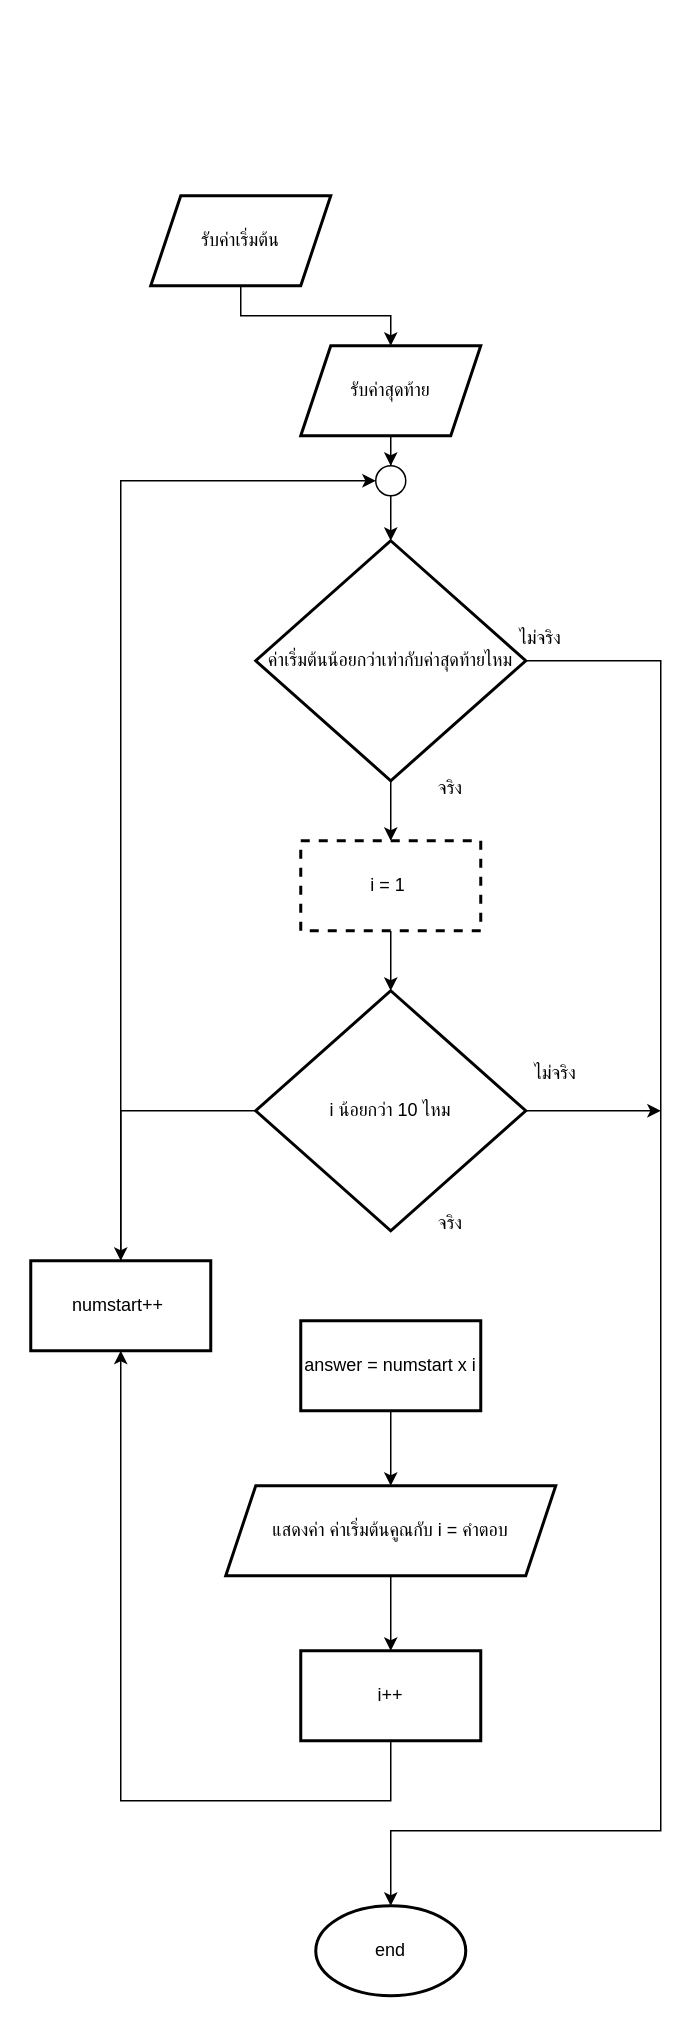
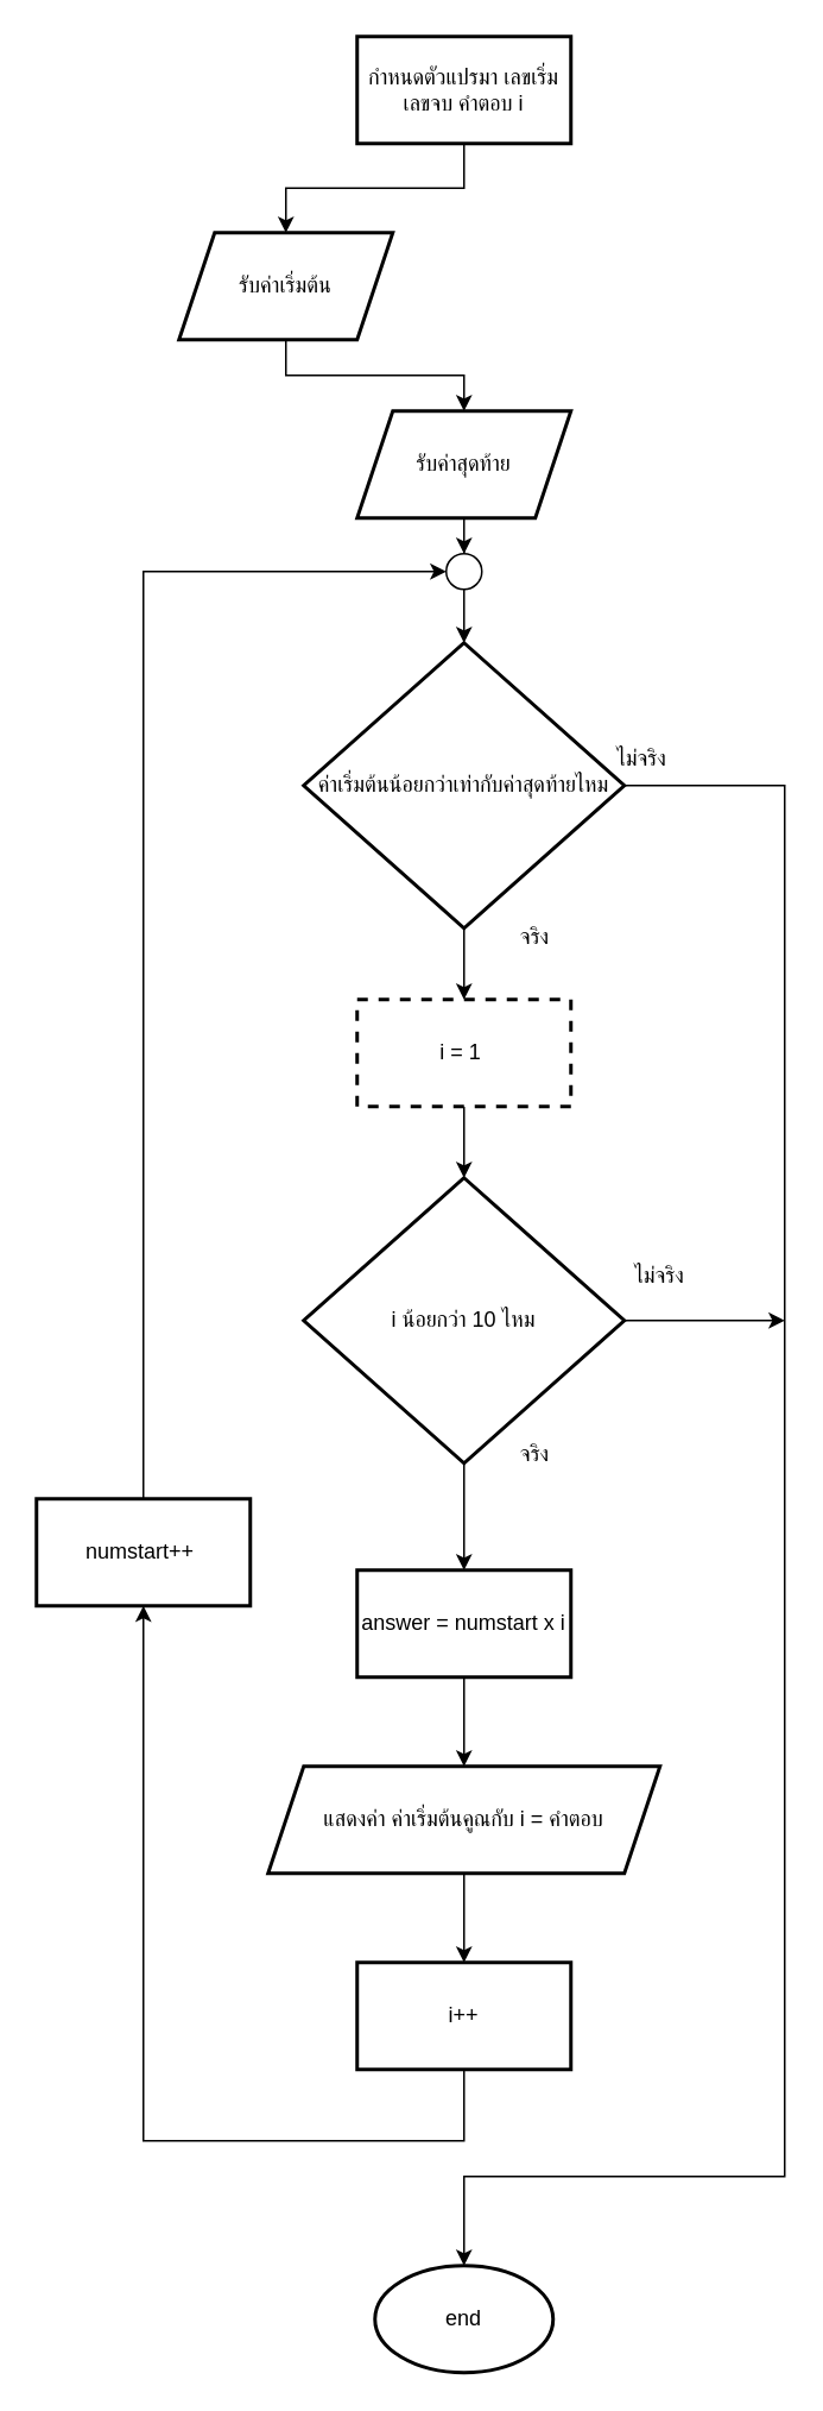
+ <mxCell id="3" value="กำหนดตัวแปรมา เลขเริ่ม เลขจบ คำตอบ i" style="whiteSpace=wrap;html=1;strokeWidth=2;" vertex="1" parent="1"><mxGeometry x="200" y="20" width="120" height="60" as="geometry" /></mxCell>
+ <mxCell id="2" value="" style="edgeStyle=orthogonalEdgeStyle;rounded=0;orthogonalLoop=1;jettySize=auto;html=1;" edge="1" parent="1" source="3" target="5"><mxGeometry relative="1" as="geometry" /></mxCell>
- <mxCell id="12" value="" style="edgeStyle=orthogonalEdgeStyle;rounded=0;orthogonalLoop=1;jettySize=auto;html=1;" edge="1" parent="1" source="14" target="25"><mxGeometry relative="1" as="geometry" /></mxCell>
+ <mxCell id="12" value="" style="edgeStyle=orthogonalEdgeStyle;rounded=0;orthogonalLoop=1;jettySize=auto;html=1;" edge="1" parent="1" source="14" target="19"><mxGeometry relative="1" as="geometry" /></mxCell>
